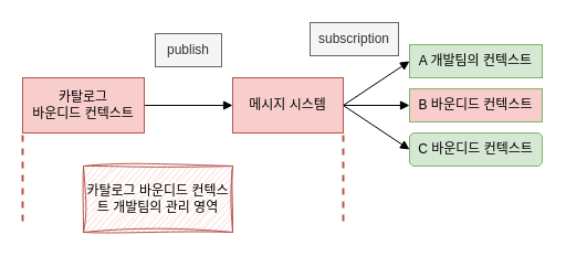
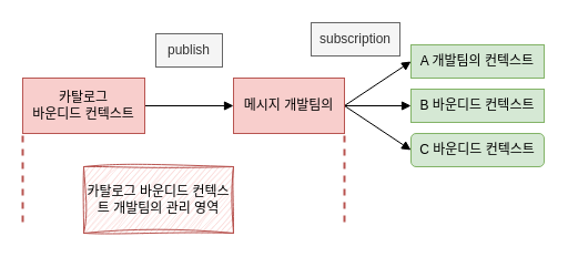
- <mxCell id="7" value="메시지 시스템" style="rounded=0;whiteSpace=wrap;html=1;fillColor=#f8cecc;strokeColor=#b85450;" vertex="1" parent="1"><mxGeometry x="210" y="70" width="100" height="50" as="geometry" /></mxCell>
+ <mxCell id="7" value="메시지 개발팀의" style="rounded=0;whiteSpace=wrap;html=1;fillColor=#f8cecc;strokeColor=#b85450;" vertex="1" parent="1"><mxGeometry x="210" y="70" width="100" height="50" as="geometry" /></mxCell>
- <mxCell id="9" value="B 바운디드 컨텍스트" style="rounded=0;whiteSpace=wrap;html=1;fillColor=#f8cecc;strokeColor=#82b366;" vertex="1" parent="1"><mxGeometry x="370" y="80" width="120" height="30" as="geometry" /></mxCell>
+ <mxCell id="9" value="B 바운디드 컨텍스트" style="rounded=0;whiteSpace=wrap;html=1;fillColor=#d5e8d4;strokeColor=#82b366;" vertex="1" parent="1"><mxGeometry x="370" y="80" width="120" height="30" as="geometry" /></mxCell>
